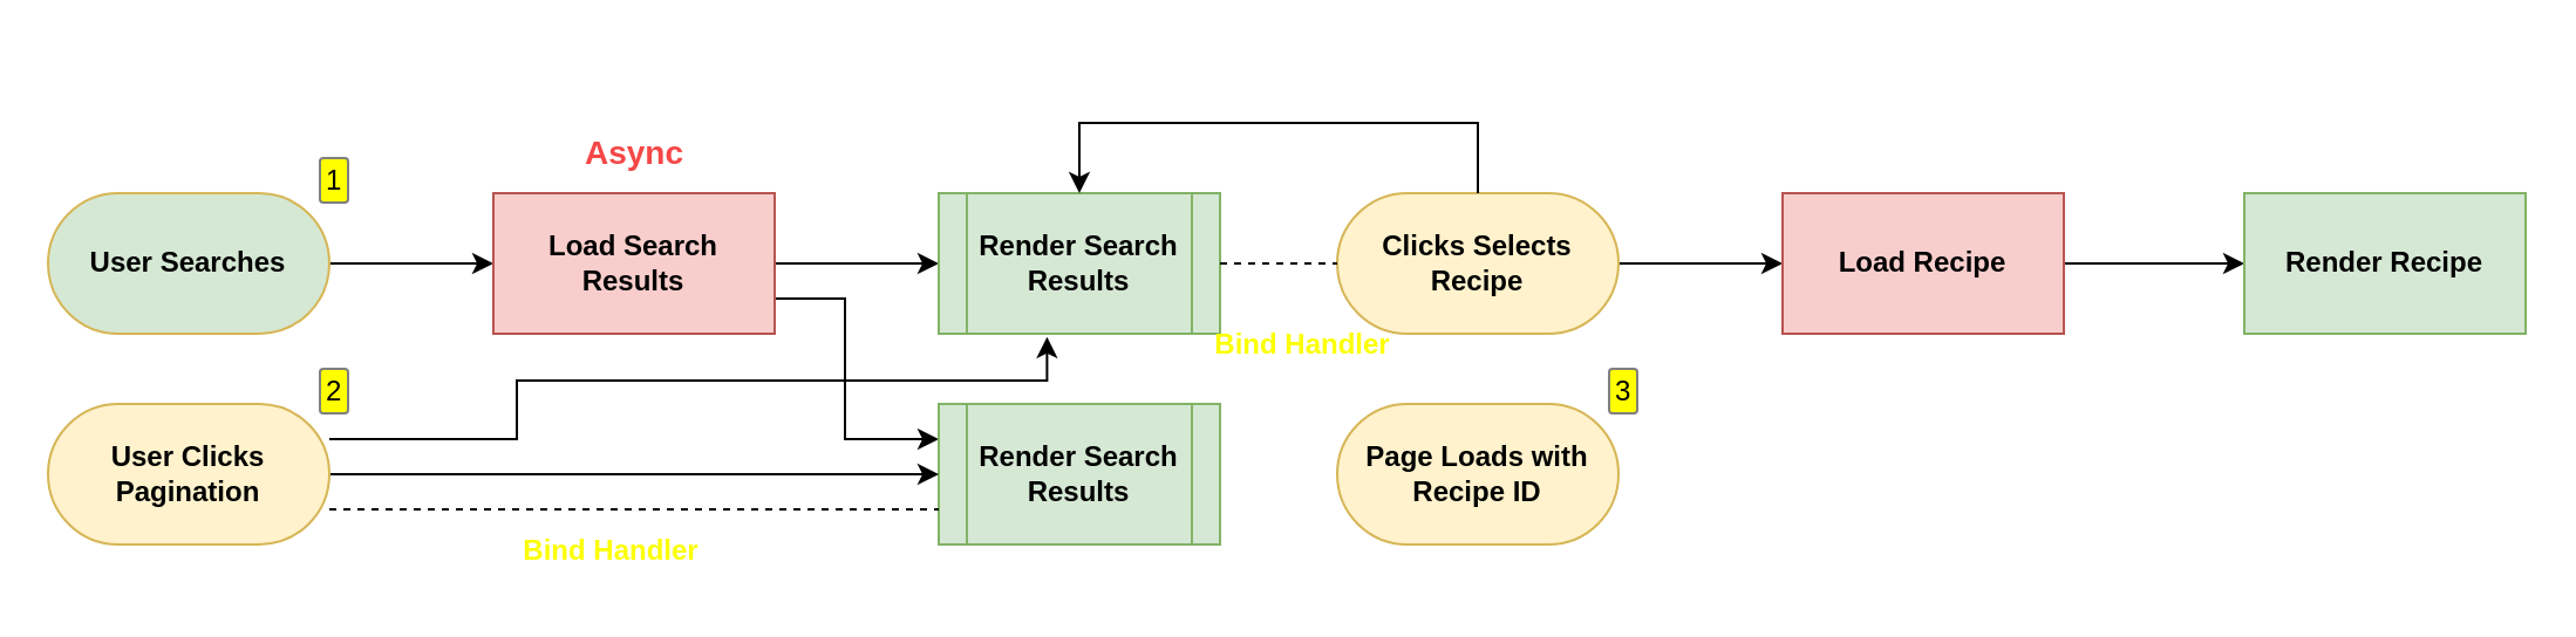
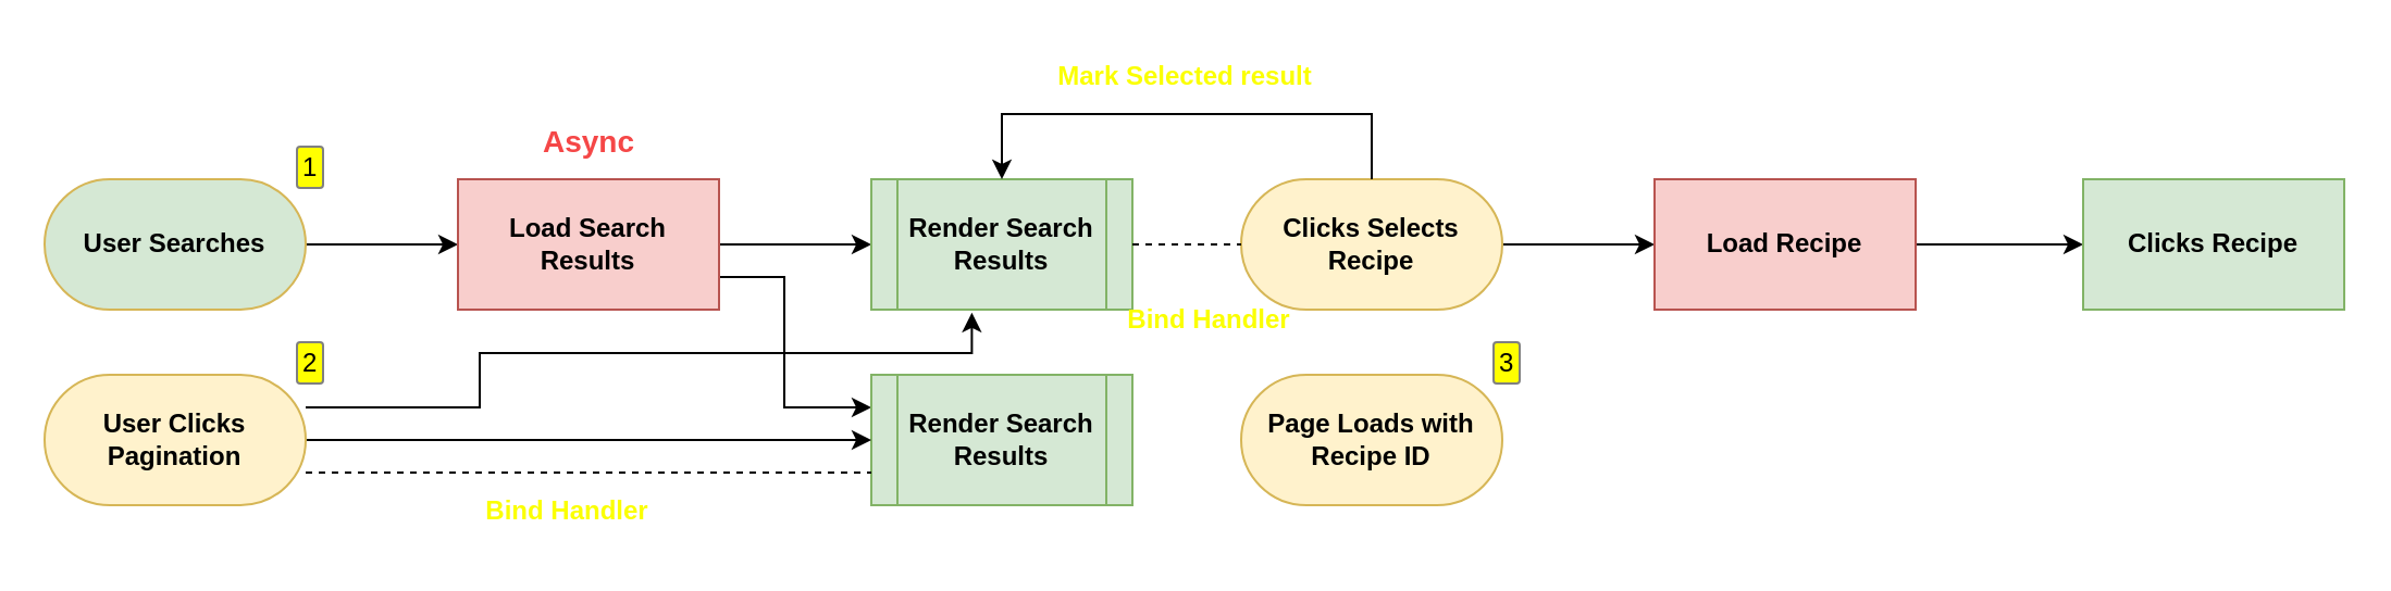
+ <mxCell id="20" value="&lt;b&gt;&lt;font color=&quot;#fbff00&quot;&gt;Mark Selected result&lt;/font&gt;&lt;/b&gt;" style="text;html=1;align=center;verticalAlign=middle;resizable=0;points=[];autosize=1;strokeColor=none;fillColor=none;movable=0;rotatable=0;deletable=0;editable=0;locked=1;connectable=0;" vertex="1" parent="1"><mxGeometry x="474" y="20" width="140" height="30" as="geometry" /></mxCell>
- <mxCell id="23" value="&lt;b&gt;&lt;font color=&quot;#000000&quot;&gt;Render Recipe&lt;/font&gt;&lt;/b&gt;" style="rounded=0;whiteSpace=wrap;html=1;fillColor=#d5e8d4;strokeColor=#82b366;movable=0;resizable=0;rotatable=0;deletable=0;editable=0;locked=1;connectable=0;" vertex="1" parent="1"><mxGeometry x="957" y="82" width="120" height="60" as="geometry" /></mxCell>
+ <mxCell id="23" value="&lt;b&gt;&lt;font color=&quot;#000000&quot;&gt;Clicks Recipe&lt;/font&gt;&lt;/b&gt;" style="rounded=0;whiteSpace=wrap;html=1;fillColor=#d5e8d4;strokeColor=#82b366;movable=0;resizable=0;rotatable=0;deletable=0;editable=0;locked=1;connectable=0;" vertex="1" parent="1"><mxGeometry x="957" y="82" width="120" height="60" as="geometry" /></mxCell>
